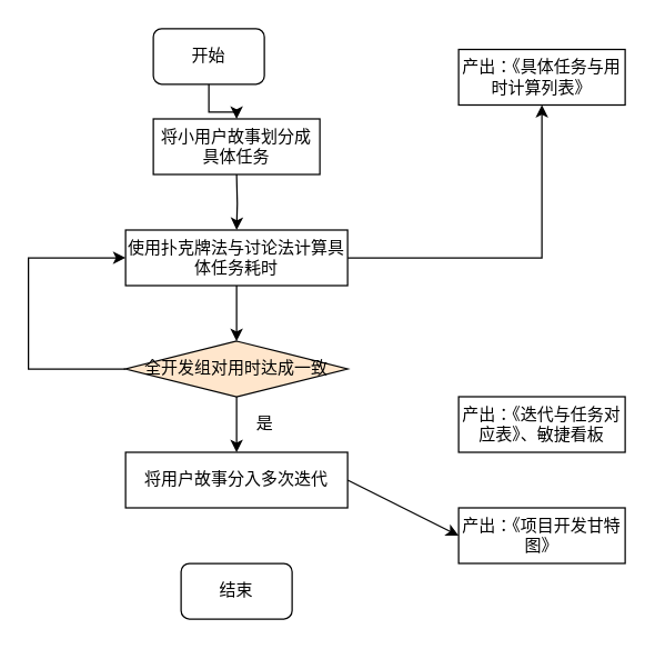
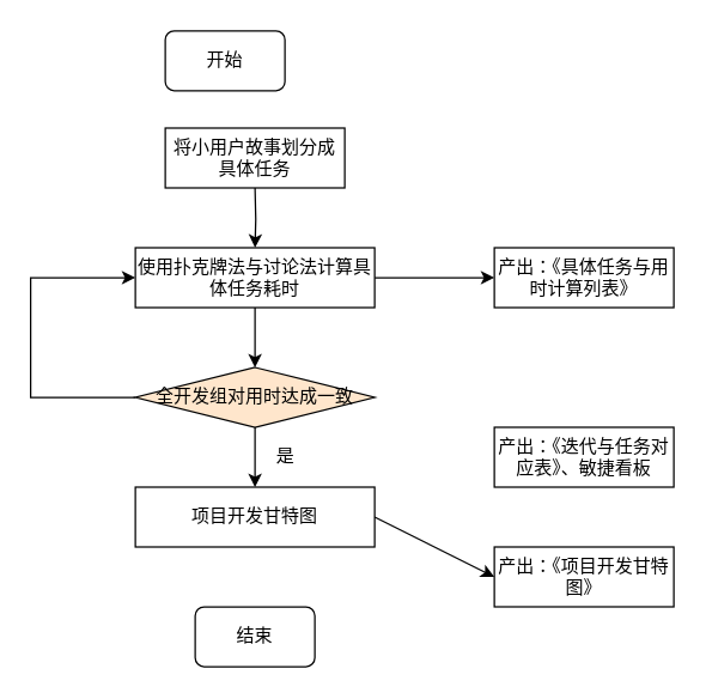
- <mxCell id="15" value="产出：《具体任务与用时计算列表》" style="rounded=0;whiteSpace=wrap;html=1;" vertex="1" parent="1"><mxGeometry x="330" y="35" width="120" height="40" as="geometry" /></mxCell>
+ <mxCell id="15" value="产出：《具体任务与用时计算列表》" style="rounded=0;whiteSpace=wrap;html=1;" vertex="1" parent="1"><mxGeometry x="330" y="165" width="120" height="40" as="geometry" /></mxCell>
- <mxCell id="13" value="" style="edgeStyle=orthogonalEdgeStyle;rounded=0;orthogonalLoop=1;jettySize=auto;html=1;" edge="1" parent="1" source="14" target="12"><mxGeometry relative="1" as="geometry" /></mxCell>
- <mxCell id="6" value="将用户故事分入多次迭代" style="rounded=0;whiteSpace=wrap;html=1;" vertex="1" parent="1"><mxGeometry x="90" y="325" width="160" height="40" as="geometry" /></mxCell>
+ <mxCell id="6" value="项目开发甘特图" style="rounded=0;whiteSpace=wrap;html=1;" vertex="1" parent="1"><mxGeometry x="90" y="325" width="160" height="40" as="geometry" /></mxCell>
